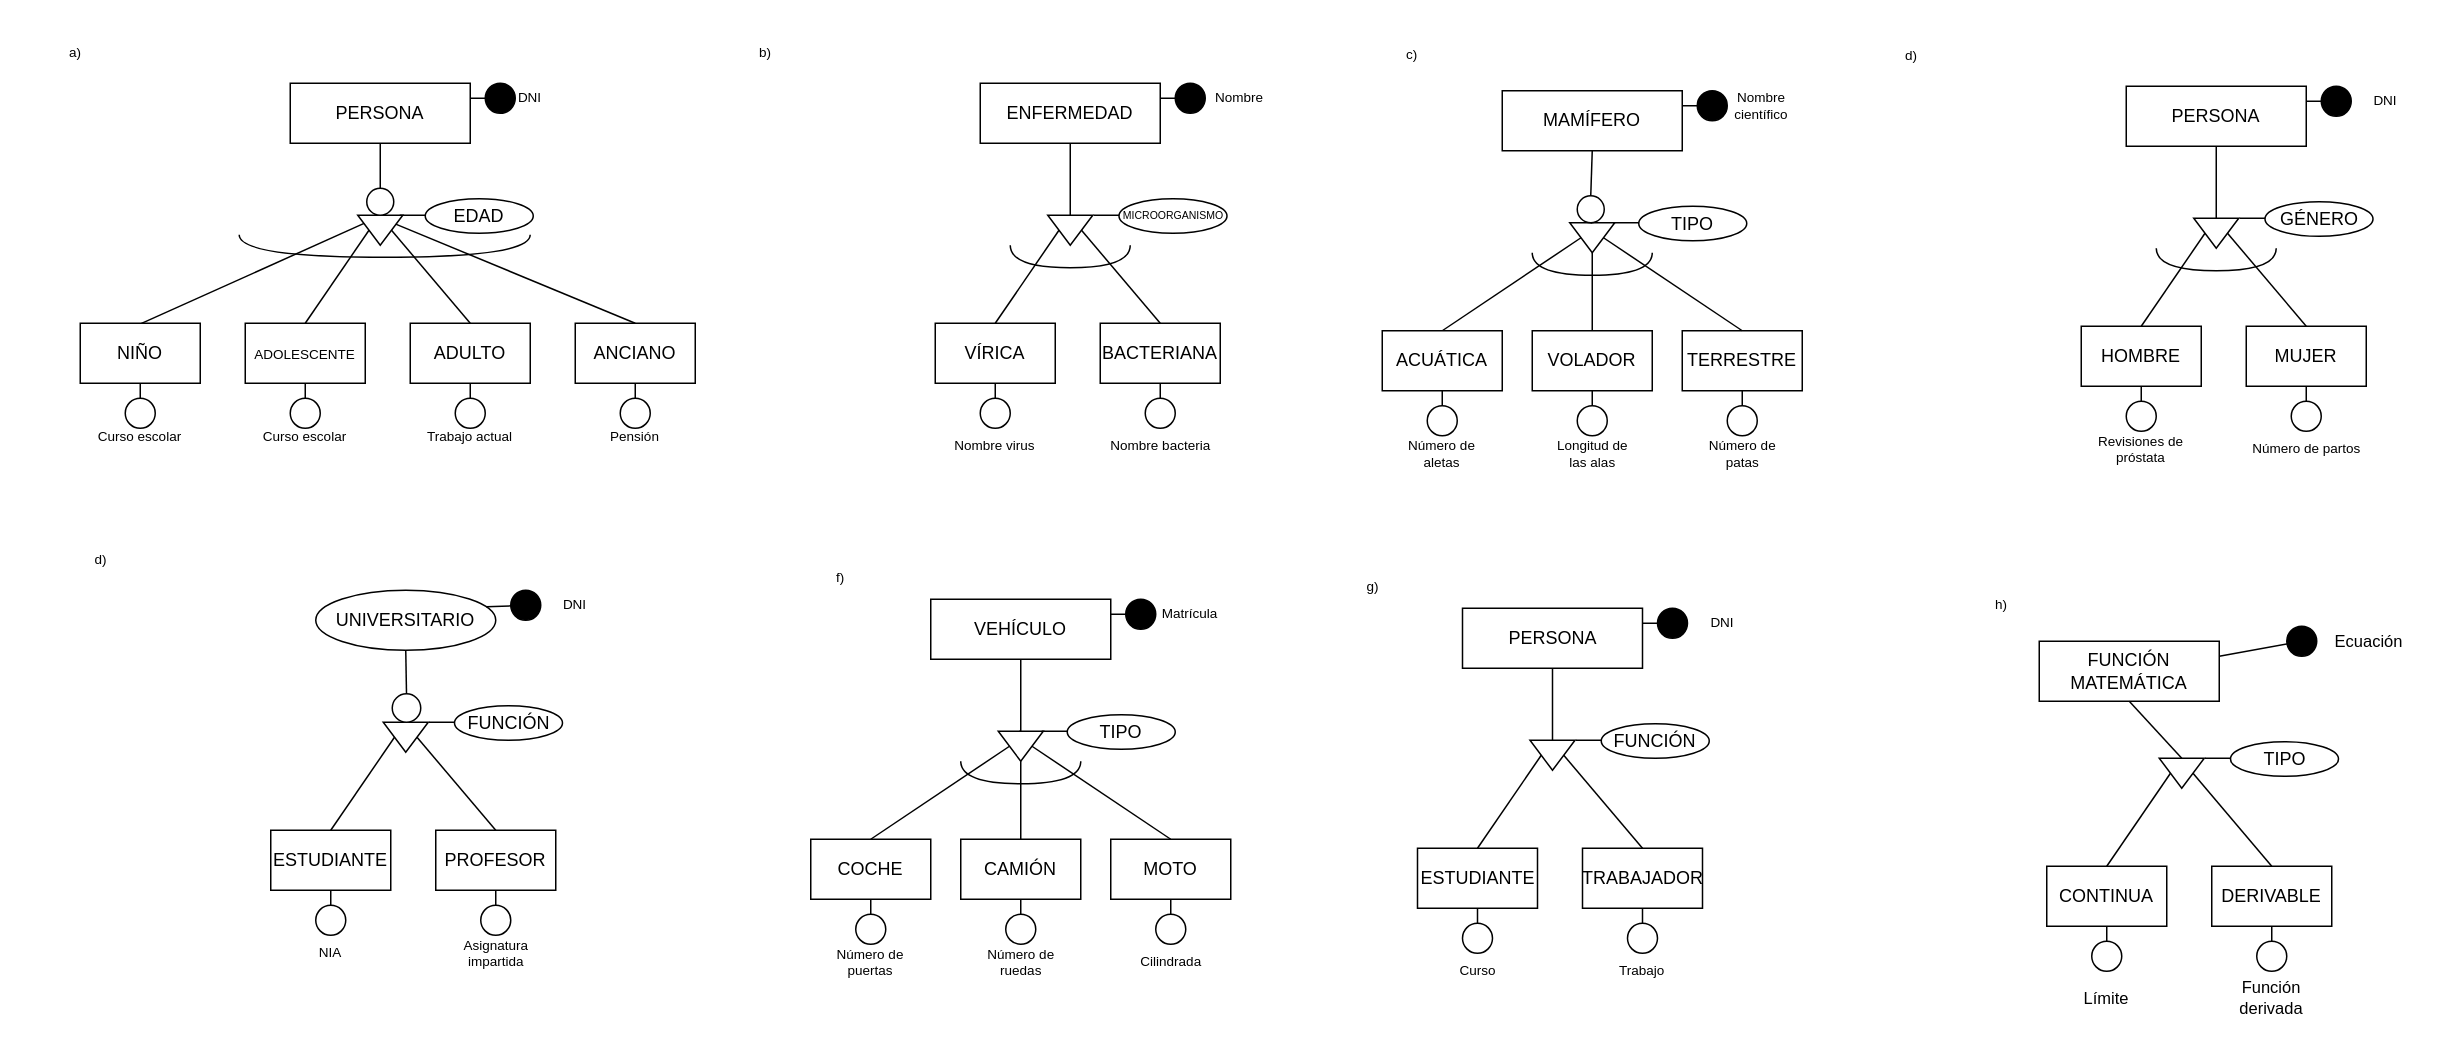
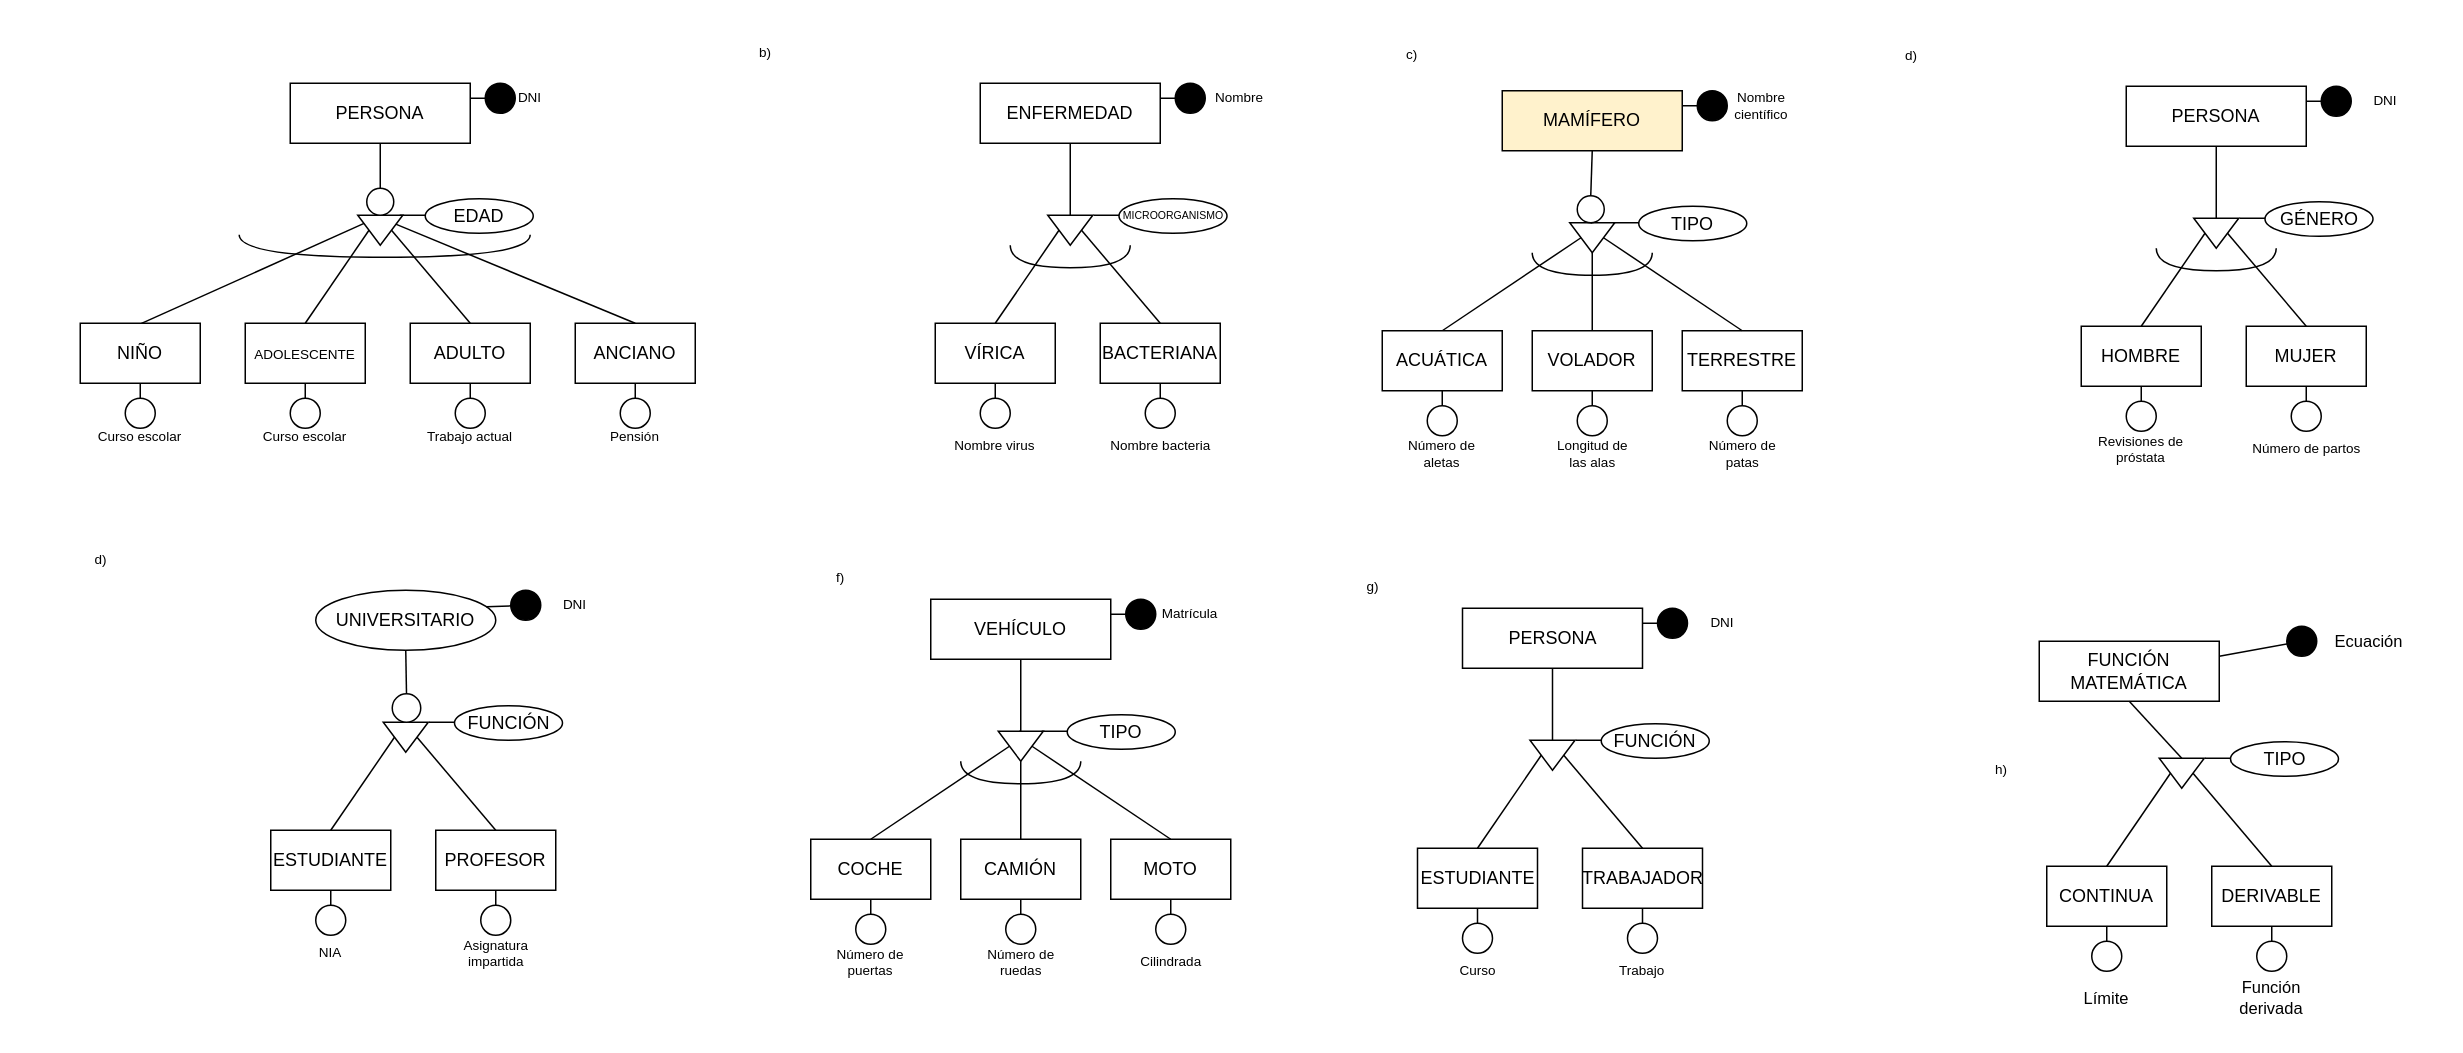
- <mxCell id="29" value="a)" style="text;html=1;strokeColor=none;fillColor=none;align=center;verticalAlign=middle;whiteSpace=wrap;rounded=0;fontSize=9;" parent="1" vertex="1"><mxGeometry x="20" y="20" width="60" height="30" as="geometry" /></mxCell>
- <mxCell id="49" value="MAMÍFERO" style="rounded=0;whiteSpace=wrap;html=1;" parent="1" vertex="1"><mxGeometry x="1001" y="60" width="120" height="40" as="geometry" /></mxCell>
+ <mxCell id="49" value="MAMÍFERO" style="rounded=0;whiteSpace=wrap;html=1;fillColor=#fff2cc;" parent="1" vertex="1"><mxGeometry x="1001" y="60" width="120" height="40" as="geometry" /></mxCell>
- <mxCell id="181" value="h)" style="text;html=1;strokeColor=none;fillColor=none;align=center;verticalAlign=middle;whiteSpace=wrap;rounded=0;fontSize=9;" parent="1" vertex="1"><mxGeometry x="1304" y="389" width="60" height="28" as="geometry" /></mxCell>
+ <mxCell id="181" value="h)" style="text;html=1;strokeColor=none;fillColor=none;align=center;verticalAlign=middle;whiteSpace=wrap;rounded=0;fontSize=9;" parent="1" vertex="1"><mxGeometry x="1304" y="499" width="60" height="28" as="geometry" /></mxCell>
